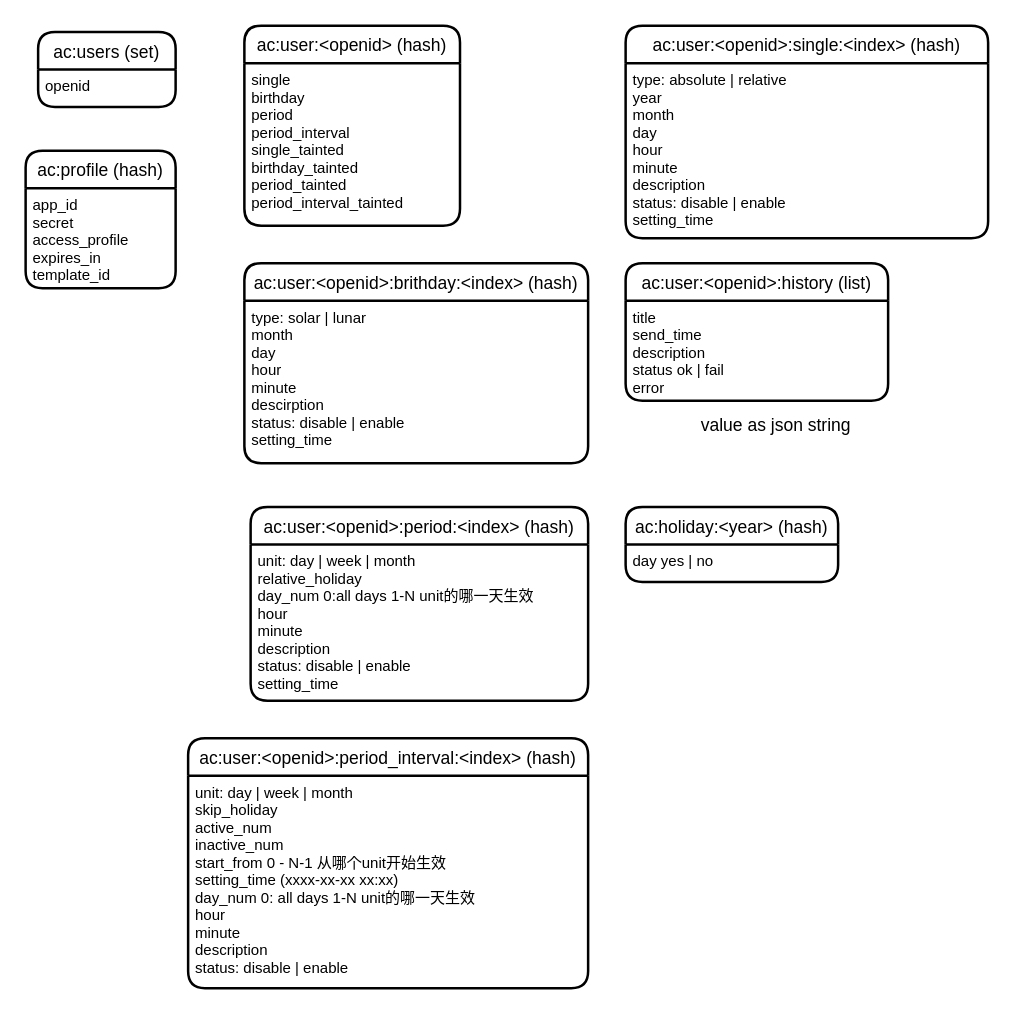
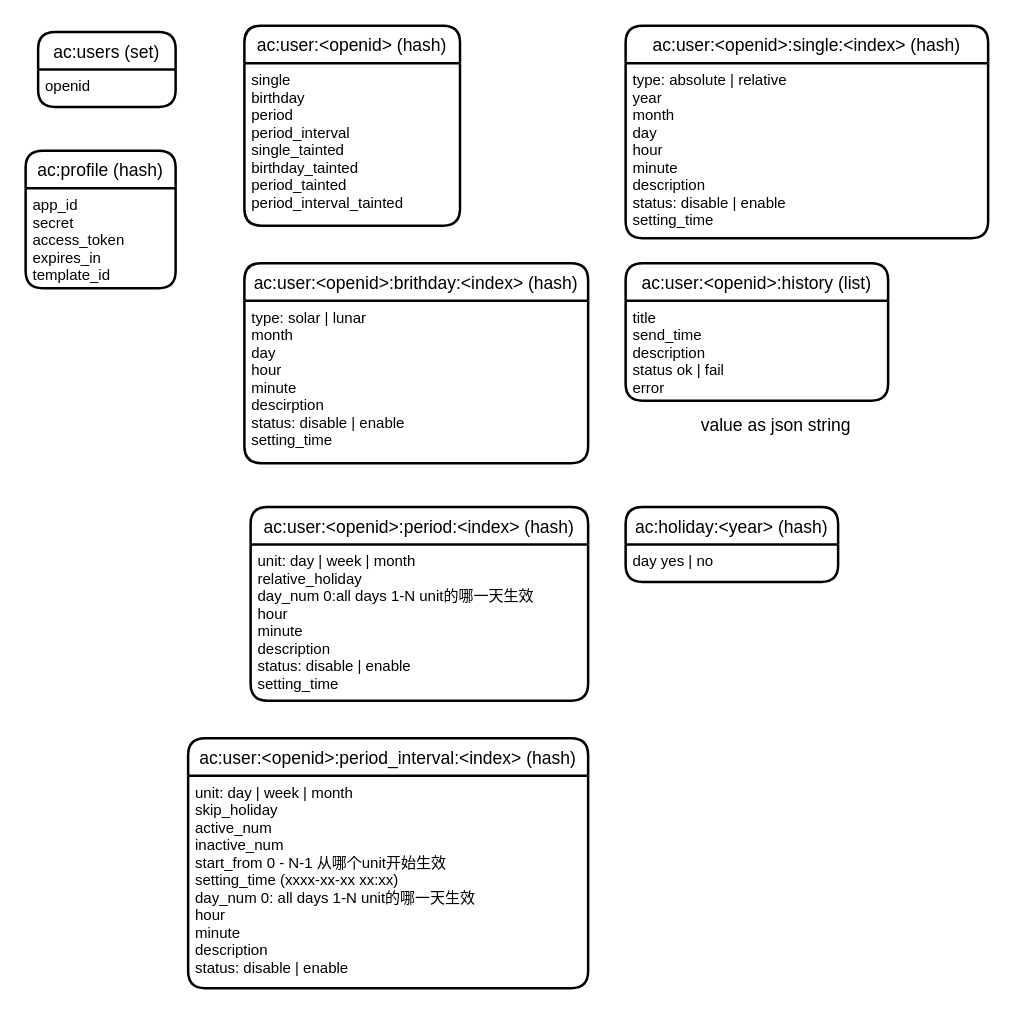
- <mxCell id="18" value="app_id&#10;secret&#10;access_profile&#10;expires_in&#10;template_id" style="align=left;strokeColor=none;fillColor=none;spacingLeft=4;fontSize=12;verticalAlign=top;resizable=0;rotatable=0;part=1;" parent="17" vertex="1"><mxGeometry y="30" width="120" height="80" as="geometry" /></mxCell>
+ <mxCell id="18" value="app_id&#10;secret&#10;access_token&#10;expires_in&#10;template_id" style="align=left;strokeColor=none;fillColor=none;spacingLeft=4;fontSize=12;verticalAlign=top;resizable=0;rotatable=0;part=1;" parent="17" vertex="1"><mxGeometry y="30" width="120" height="80" as="geometry" /></mxCell>
